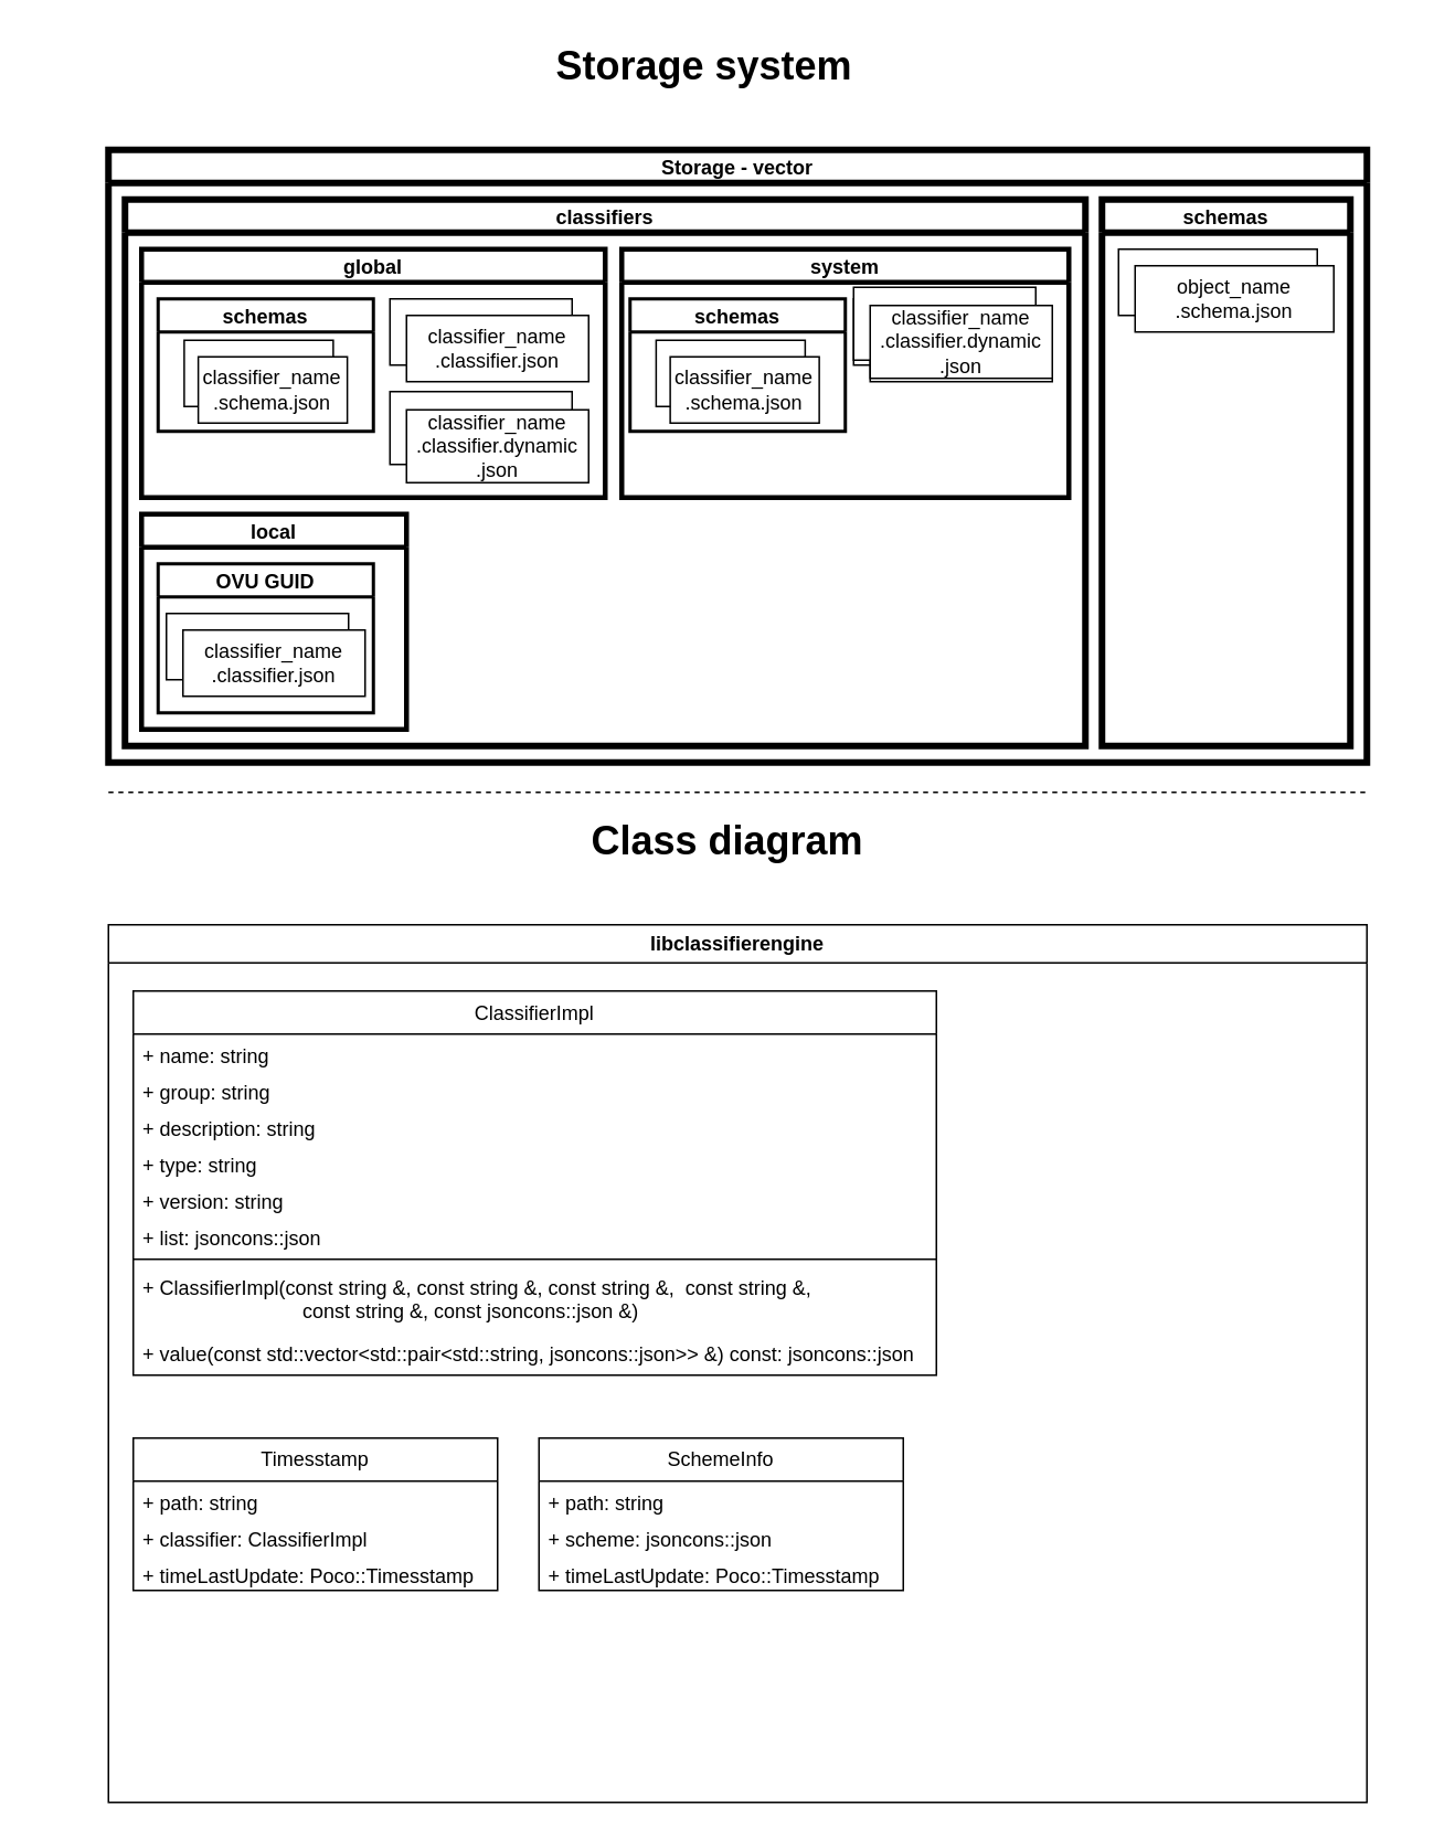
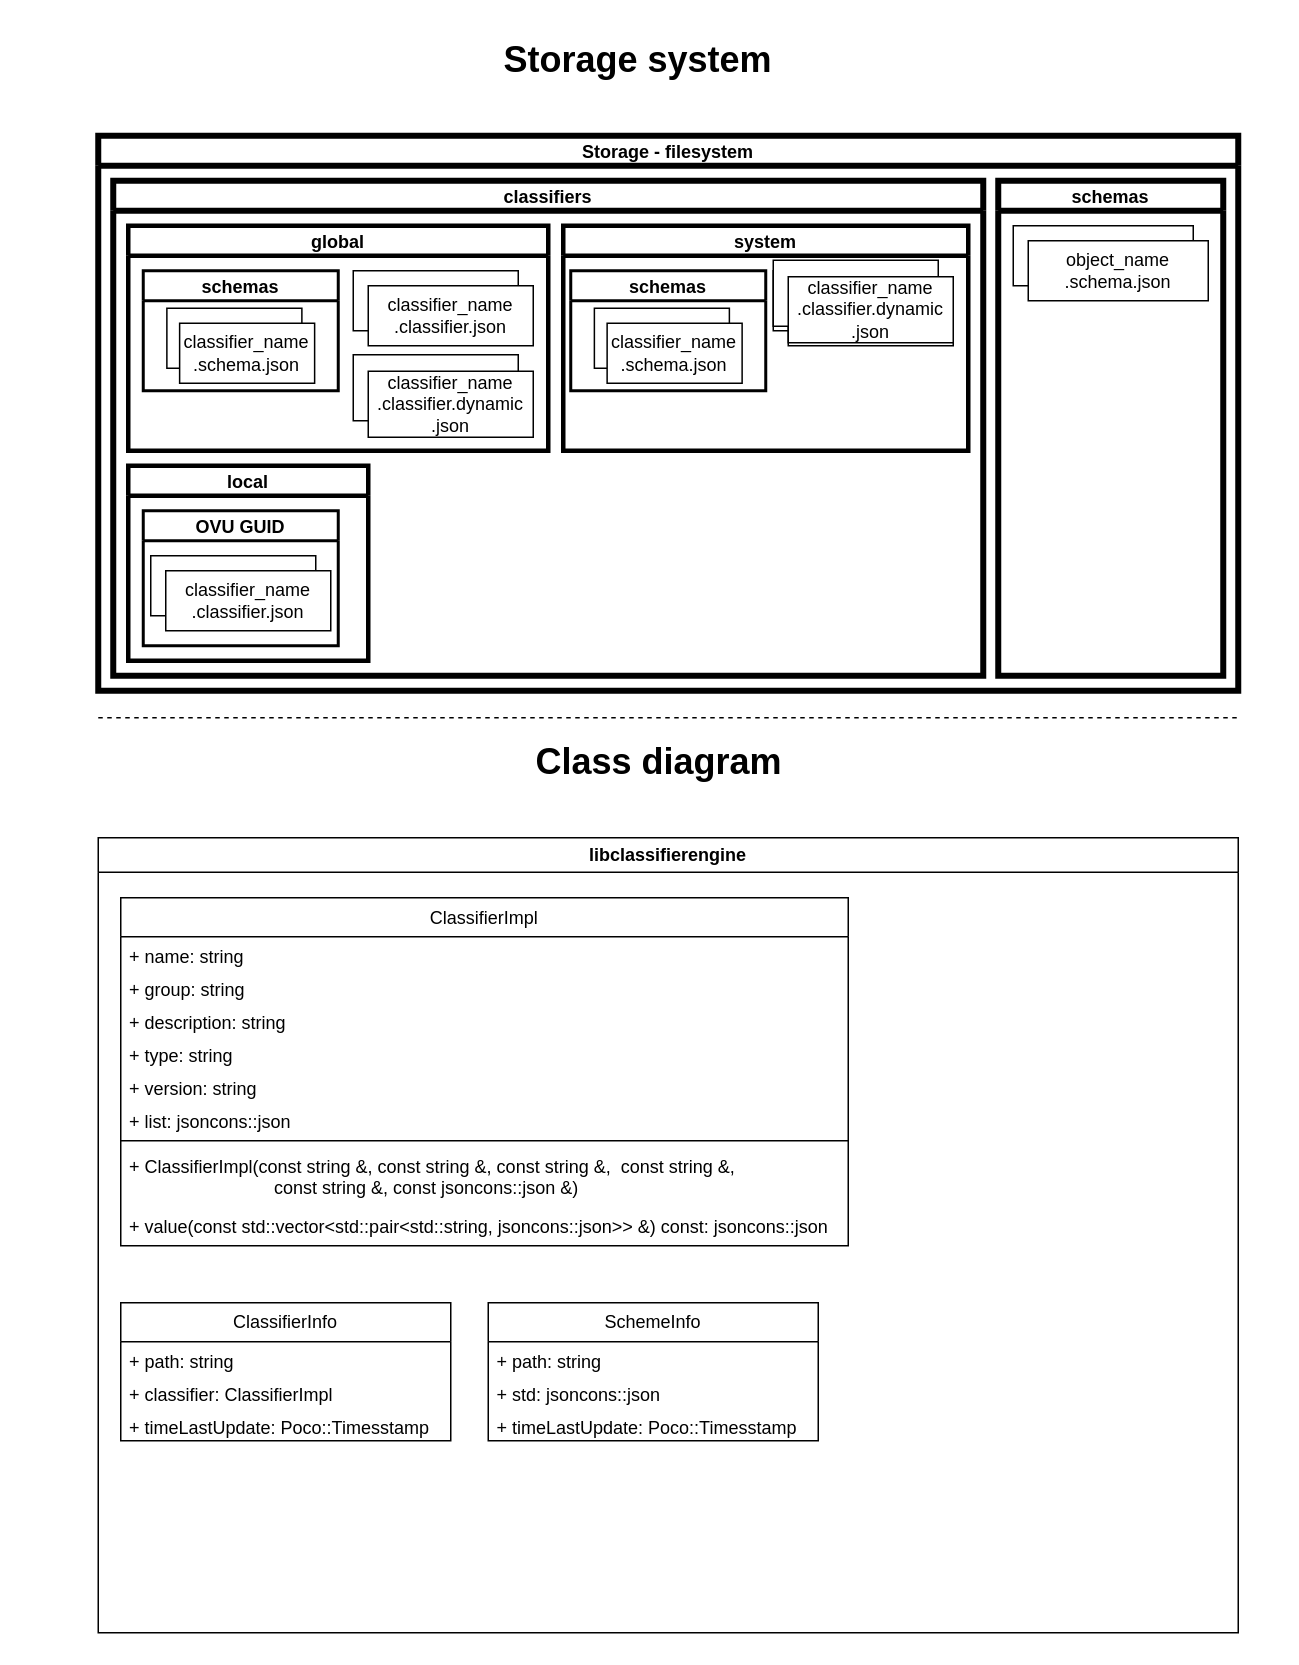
- <mxCell id="2" value="Storage - vector" style="swimlane;startSize=20;horizontal=1;containerType=tree;newEdgeStyle={&quot;edgeStyle&quot;:&quot;elbowEdgeStyle&quot;,&quot;startArrow&quot;:&quot;none&quot;,&quot;endArrow&quot;:&quot;none&quot;};strokeWidth=4;" vertex="1" parent="1"><mxGeometry x="65" y="90" width="760" height="370" as="geometry"><mxRectangle x="40" y="40" width="160" height="30" as="alternateBounds" /></mxGeometry></mxCell>
+ <mxCell id="2" value="Storage - filesystem" style="swimlane;startSize=20;horizontal=1;containerType=tree;newEdgeStyle={&quot;edgeStyle&quot;:&quot;elbowEdgeStyle&quot;,&quot;startArrow&quot;:&quot;none&quot;,&quot;endArrow&quot;:&quot;none&quot;};strokeWidth=4;" vertex="1" parent="1"><mxGeometry x="65" y="90" width="760" height="370" as="geometry"><mxRectangle x="40" y="40" width="160" height="30" as="alternateBounds" /></mxGeometry></mxCell>
- <mxCell id="50" value="Timesstamp" style="swimlane;fontStyle=0;childLayout=stackLayout;horizontal=1;startSize=26;fillColor=none;horizontalStack=0;resizeParent=1;resizeParentMax=0;resizeLast=0;collapsible=1;marginBottom=0;whiteSpace=wrap;html=1;" vertex="1" parent="39"><mxGeometry x="15" y="310" width="220" height="92" as="geometry" /></mxCell>
+ <mxCell id="50" value="ClassifierInfo" style="swimlane;fontStyle=0;childLayout=stackLayout;horizontal=1;startSize=26;fillColor=none;horizontalStack=0;resizeParent=1;resizeParentMax=0;resizeLast=0;collapsible=1;marginBottom=0;whiteSpace=wrap;html=1;" vertex="1" parent="39"><mxGeometry x="15" y="310" width="220" height="92" as="geometry" /></mxCell>
- <mxCell id="56" value="+ scheme: jsoncons::json" style="text;strokeColor=none;fillColor=none;align=left;verticalAlign=top;spacingLeft=4;spacingRight=4;overflow=hidden;rotatable=0;points=[[0,0.5],[1,0.5]];portConstraint=eastwest;whiteSpace=wrap;html=1;" vertex="1" parent="54"><mxGeometry y="48" width="220" height="22" as="geometry" /></mxCell>
+ <mxCell id="56" value="+ std: jsoncons::json" style="text;strokeColor=none;fillColor=none;align=left;verticalAlign=top;spacingLeft=4;spacingRight=4;overflow=hidden;rotatable=0;points=[[0,0.5],[1,0.5]];portConstraint=eastwest;whiteSpace=wrap;html=1;" vertex="1" parent="54"><mxGeometry y="48" width="220" height="22" as="geometry" /></mxCell>
